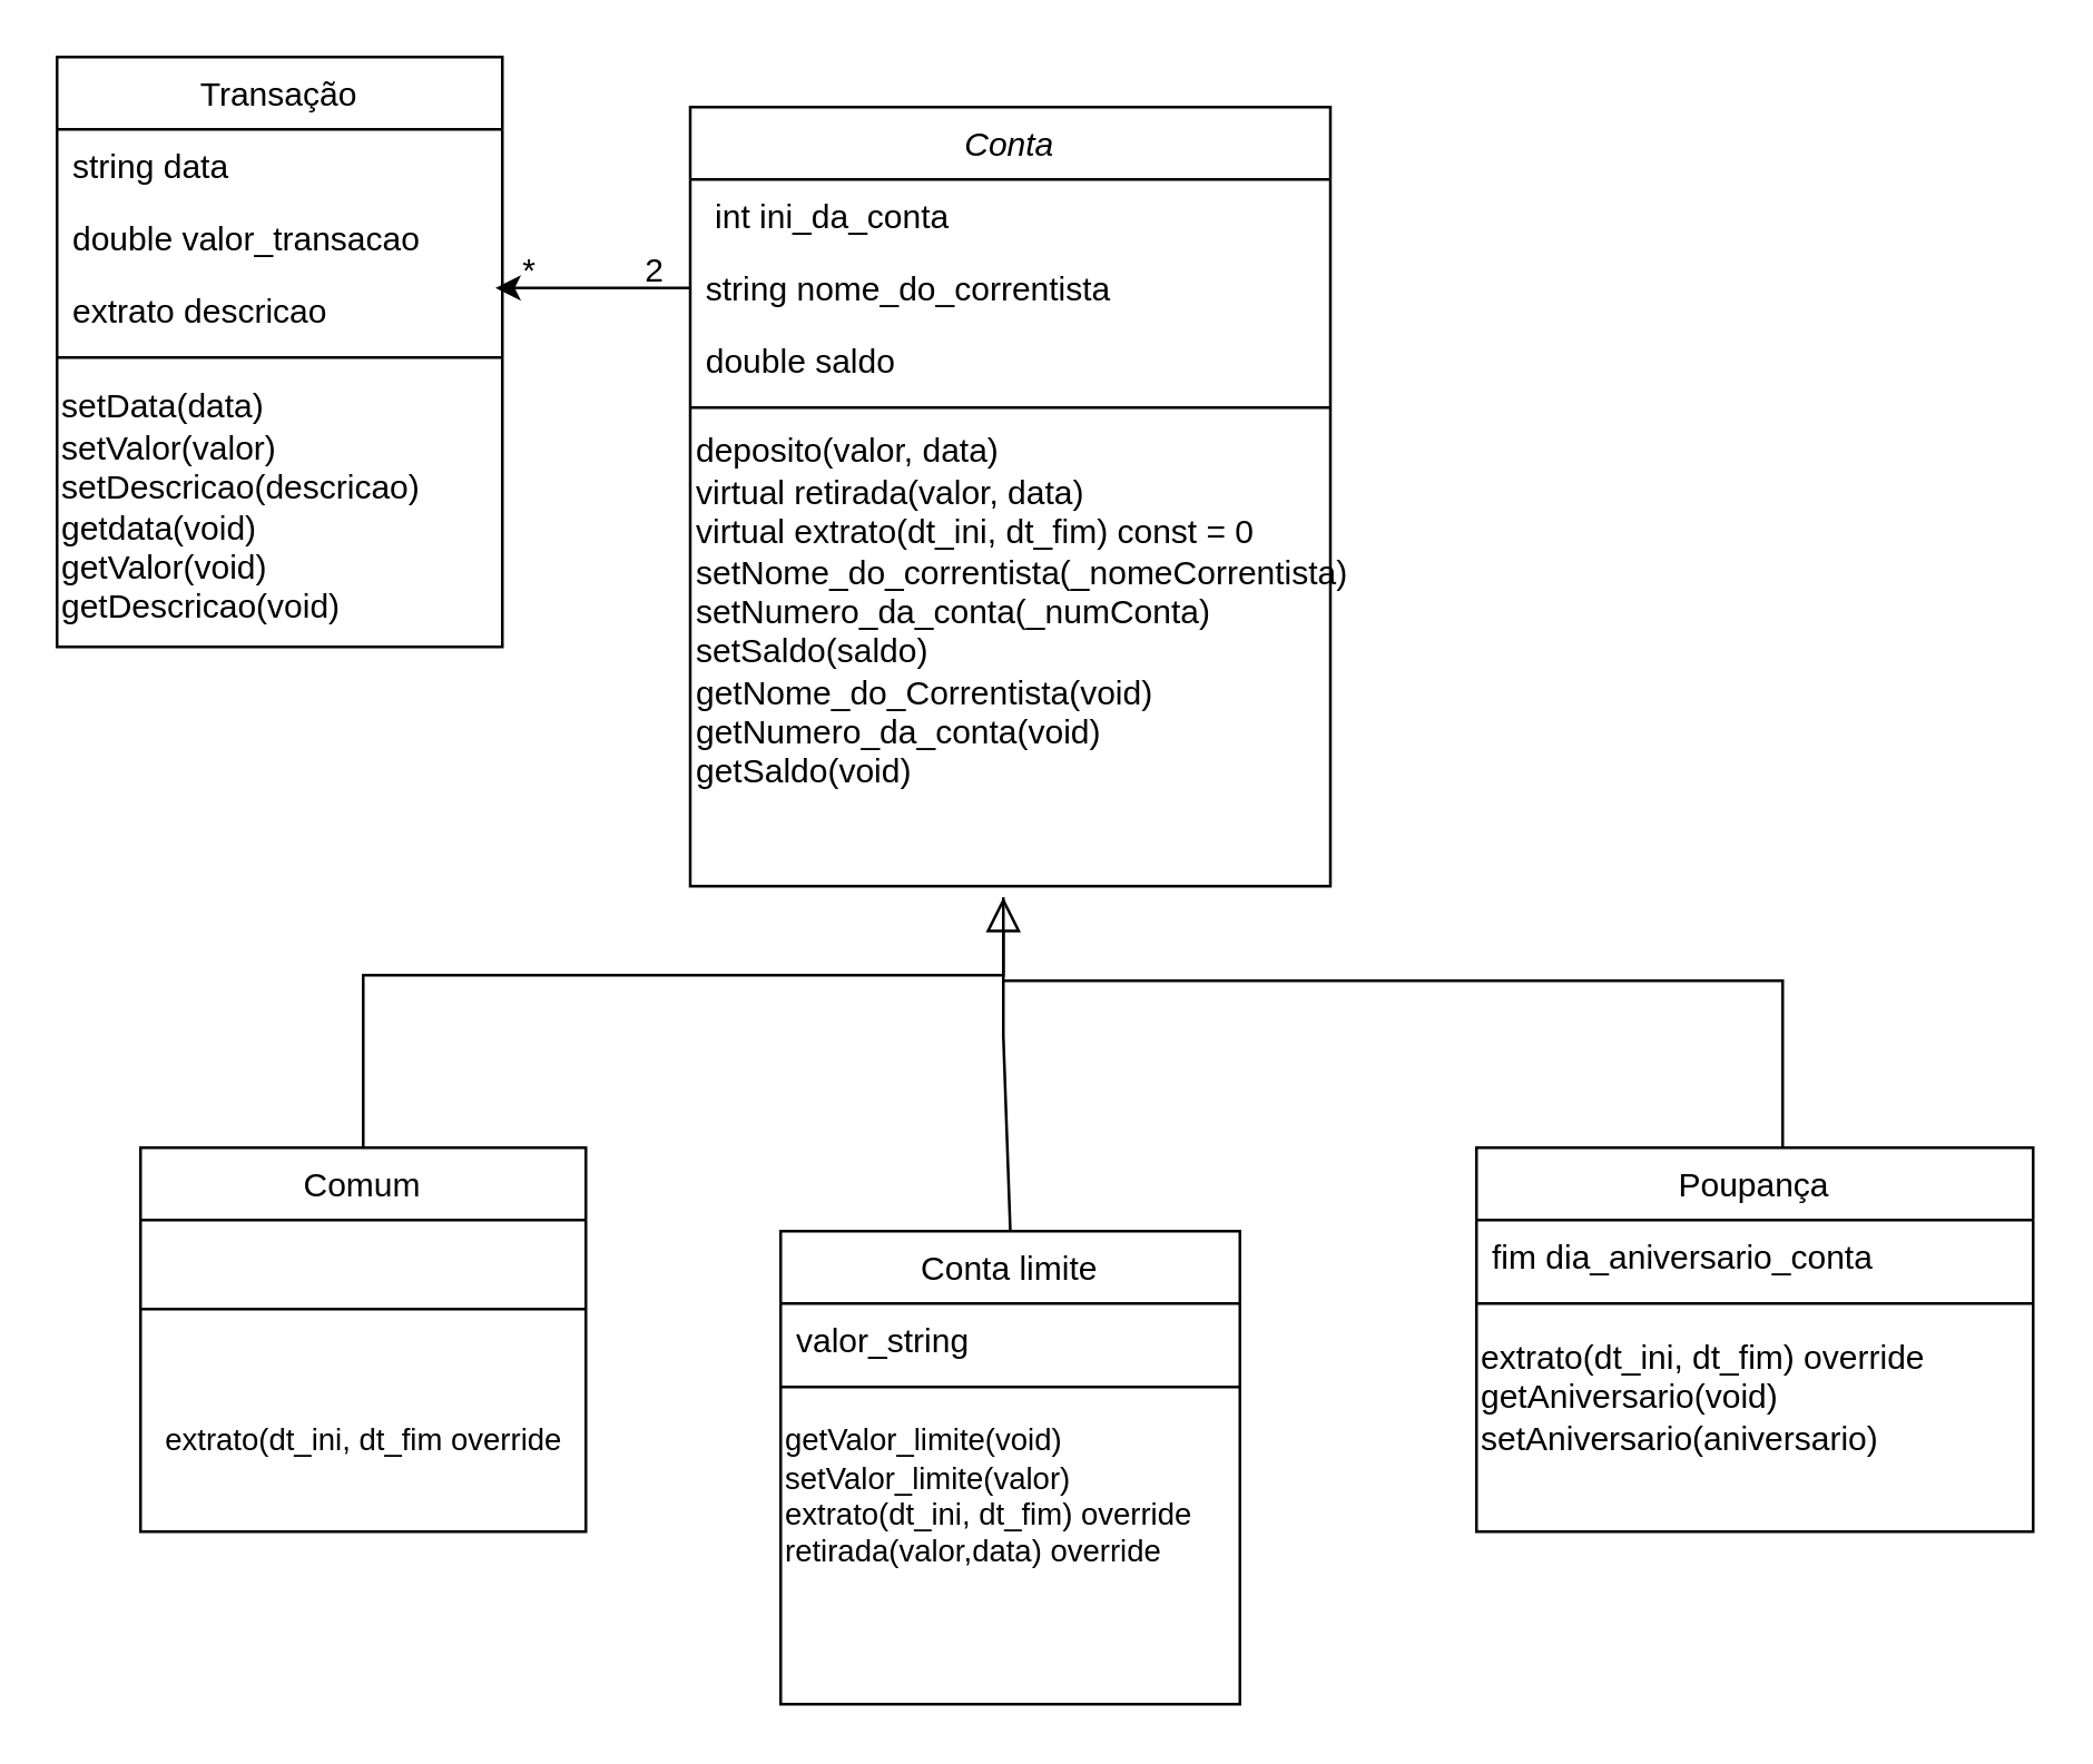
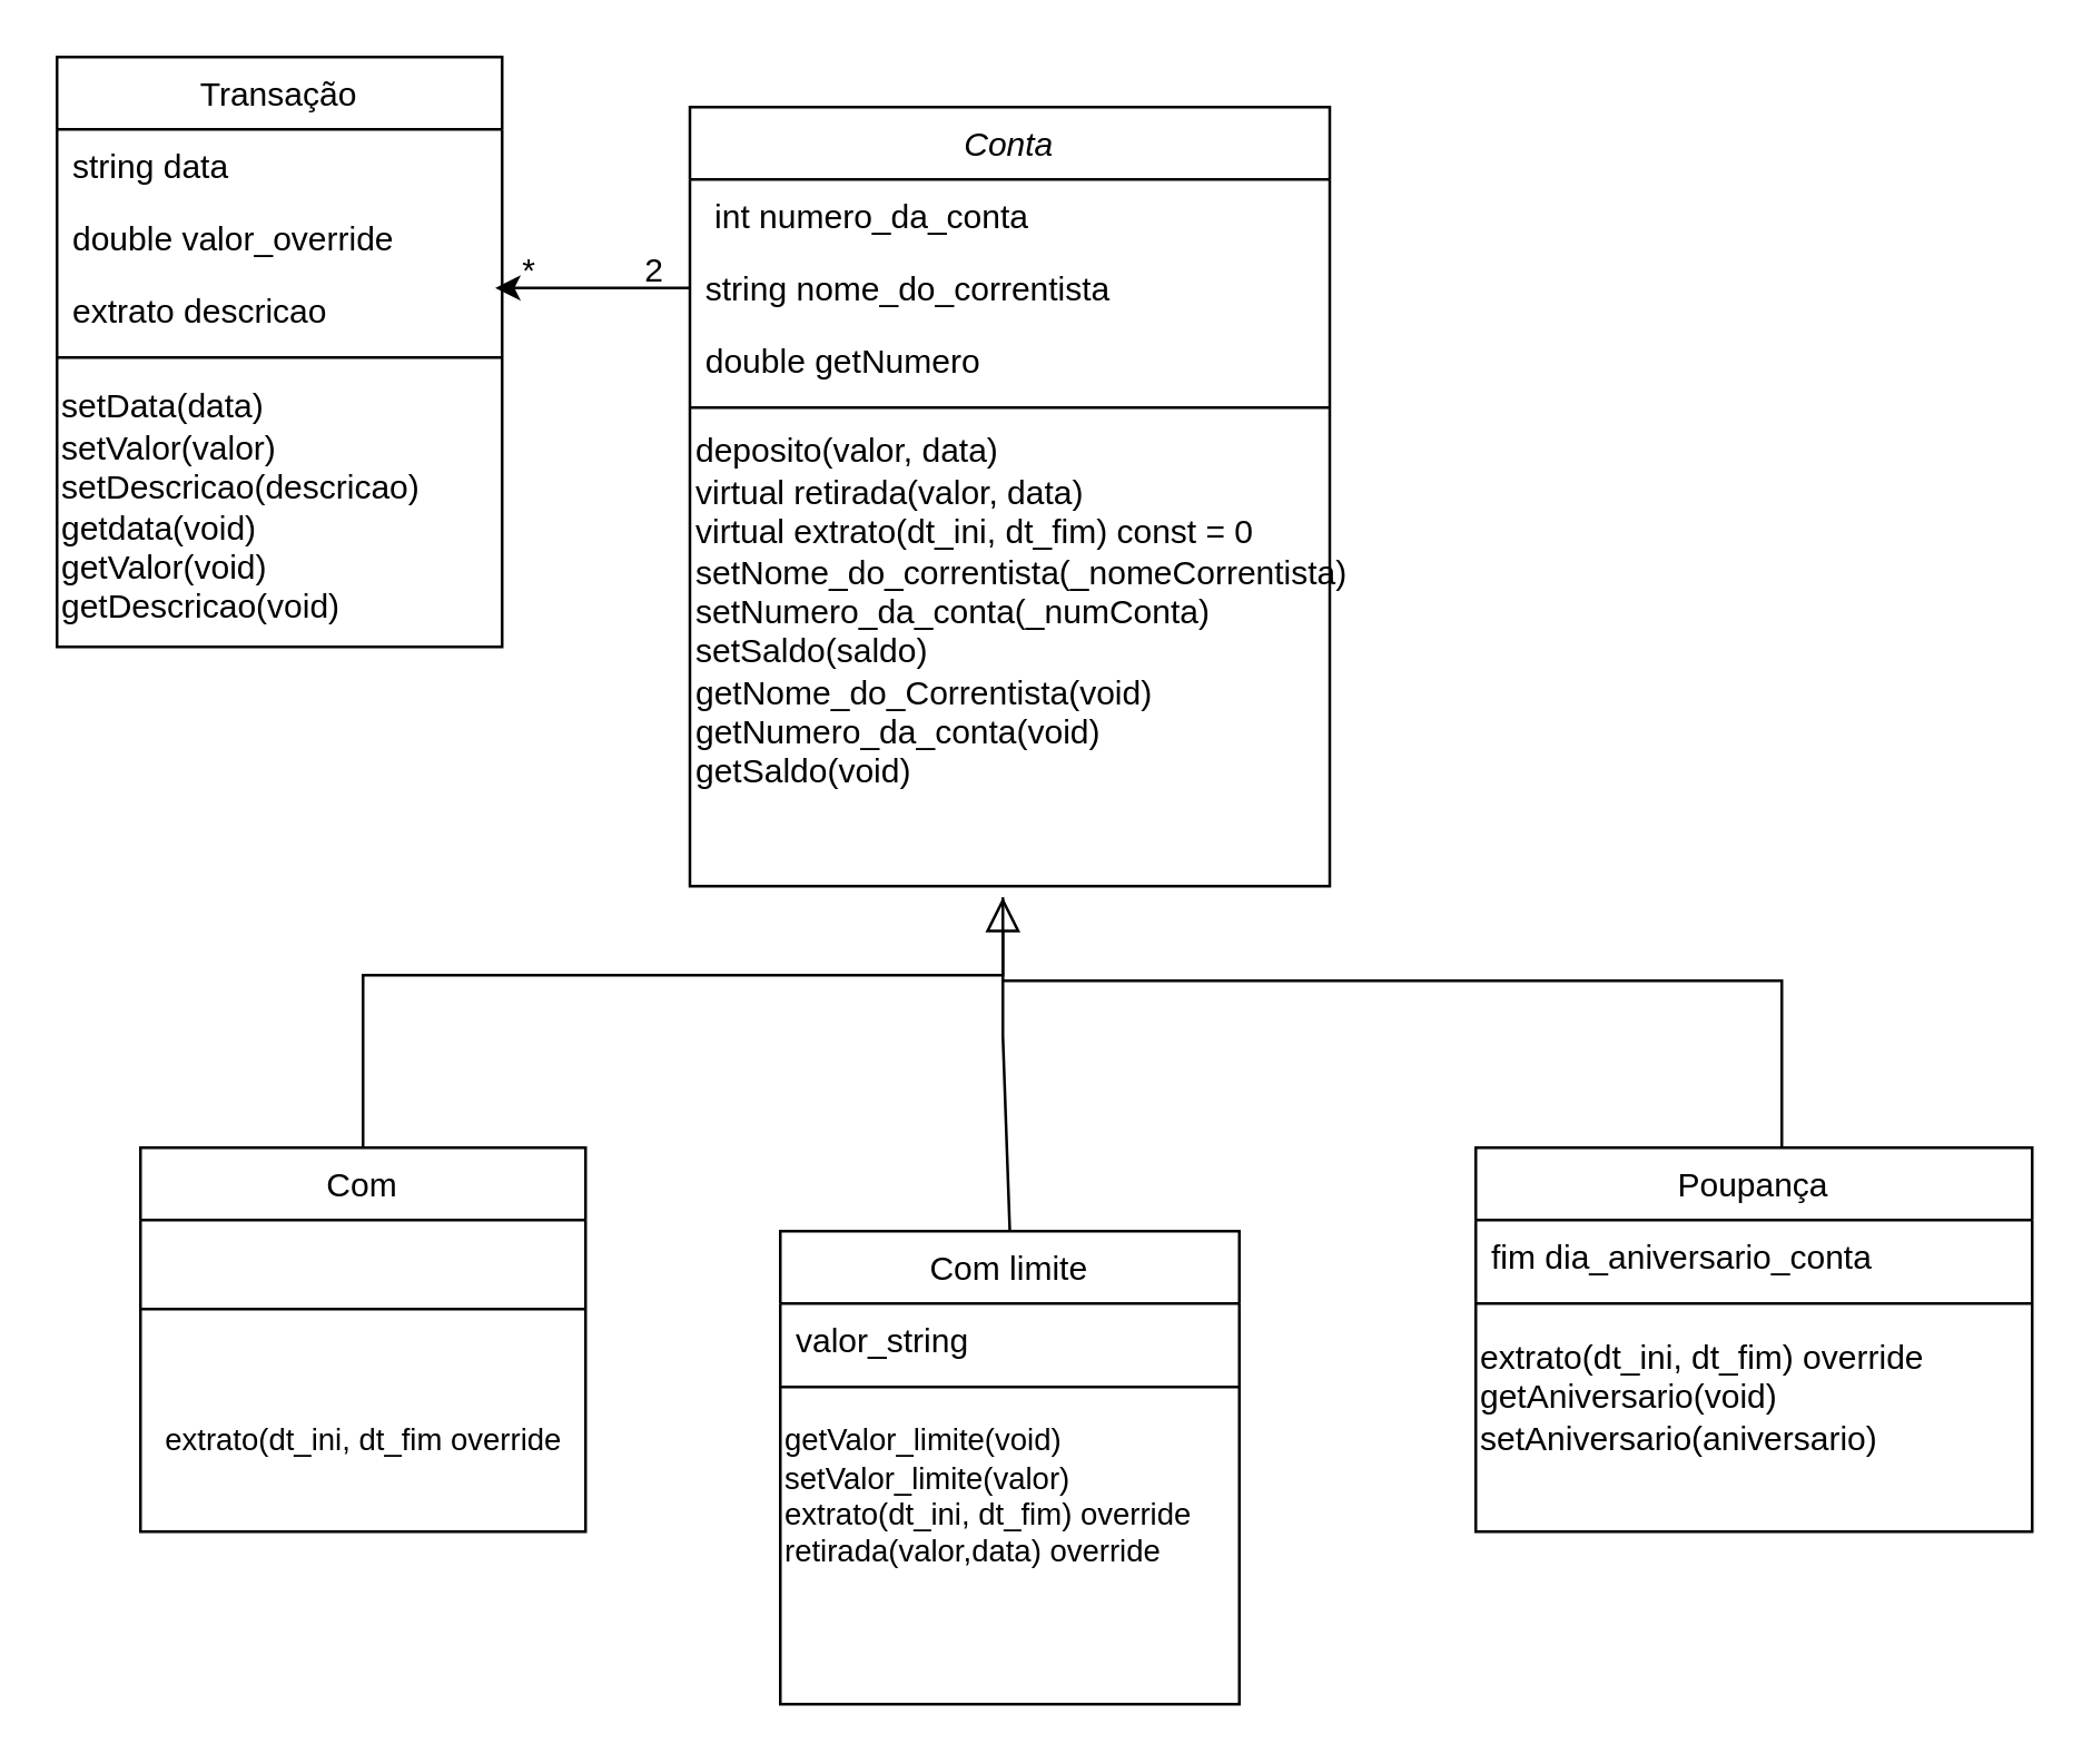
- <mxCell id="3" value=" int ini_da_conta" style="text;align=left;verticalAlign=top;spacingLeft=4;spacingRight=4;overflow=hidden;rotatable=0;points=[[0,0.5],[1,0.5]];portConstraint=eastwest;" parent="2" vertex="1"><mxGeometry y="26" width="230" height="26" as="geometry" /></mxCell>
+ <mxCell id="3" value=" int numero_da_conta" style="text;align=left;verticalAlign=top;spacingLeft=4;spacingRight=4;overflow=hidden;rotatable=0;points=[[0,0.5],[1,0.5]];portConstraint=eastwest;" parent="2" vertex="1"><mxGeometry y="26" width="230" height="26" as="geometry" /></mxCell>
- <mxCell id="25" value="double valor_transacao" style="text;align=left;verticalAlign=top;spacingLeft=4;spacingRight=4;overflow=hidden;rotatable=0;points=[[0,0.5],[1,0.5]];portConstraint=eastwest;" vertex="1" parent="23"><mxGeometry y="52" width="160" height="26" as="geometry" /></mxCell>
+ <mxCell id="25" value="double valor_override" style="text;align=left;verticalAlign=top;spacingLeft=4;spacingRight=4;overflow=hidden;rotatable=0;points=[[0,0.5],[1,0.5]];portConstraint=eastwest;" vertex="1" parent="23"><mxGeometry y="52" width="160" height="26" as="geometry" /></mxCell>
- <mxCell id="6" value="double saldo" style="text;align=left;verticalAlign=top;spacingLeft=4;spacingRight=4;overflow=hidden;rotatable=0;points=[[0,0.5],[1,0.5]];portConstraint=eastwest;rounded=0;shadow=0;html=0;" parent="2" vertex="1"><mxGeometry y="78" width="230" height="26" as="geometry" /></mxCell>
+ <mxCell id="6" value="double getNumero" style="text;align=left;verticalAlign=top;spacingLeft=4;spacingRight=4;overflow=hidden;rotatable=0;points=[[0,0.5],[1,0.5]];portConstraint=eastwest;rounded=0;shadow=0;html=0;" parent="2" vertex="1"><mxGeometry y="78" width="230" height="26" as="geometry" /></mxCell>
- <mxCell id="9" value="Comum" style="swimlane;fontStyle=0;align=center;verticalAlign=top;childLayout=stackLayout;horizontal=1;startSize=26;horizontalStack=0;resizeParent=1;resizeLast=0;collapsible=1;marginBottom=0;rounded=0;shadow=0;strokeWidth=1;" parent="1" vertex="1"><mxGeometry x="50" y="412" width="160" height="138" as="geometry"><mxRectangle x="130" y="380" width="160" height="26" as="alternateBounds" /></mxGeometry></mxCell>
+ <mxCell id="9" value="Com" style="swimlane;fontStyle=0;align=center;verticalAlign=top;childLayout=stackLayout;horizontal=1;startSize=26;horizontalStack=0;resizeParent=1;resizeLast=0;collapsible=1;marginBottom=0;rounded=0;shadow=0;strokeWidth=1;" parent="1" vertex="1"><mxGeometry x="50" y="412" width="160" height="138" as="geometry"><mxRectangle x="130" y="380" width="160" height="26" as="alternateBounds" /></mxGeometry></mxCell>
- <mxCell id="13" value="Conta limite" style="swimlane;fontStyle=0;align=center;verticalAlign=top;childLayout=stackLayout;horizontal=1;startSize=26;horizontalStack=0;resizeParent=1;resizeLast=0;collapsible=1;marginBottom=0;rounded=0;shadow=0;strokeWidth=1;" vertex="1" parent="1"><mxGeometry x="280" y="442" width="165" height="170" as="geometry"><mxRectangle x="130" y="380" width="160" height="26" as="alternateBounds" /></mxGeometry></mxCell>
+ <mxCell id="13" value="Com limite" style="swimlane;fontStyle=0;align=center;verticalAlign=top;childLayout=stackLayout;horizontal=1;startSize=26;horizontalStack=0;resizeParent=1;resizeLast=0;collapsible=1;marginBottom=0;rounded=0;shadow=0;strokeWidth=1;" vertex="1" parent="1"><mxGeometry x="280" y="442" width="165" height="170" as="geometry"><mxRectangle x="130" y="380" width="160" height="26" as="alternateBounds" /></mxGeometry></mxCell>
